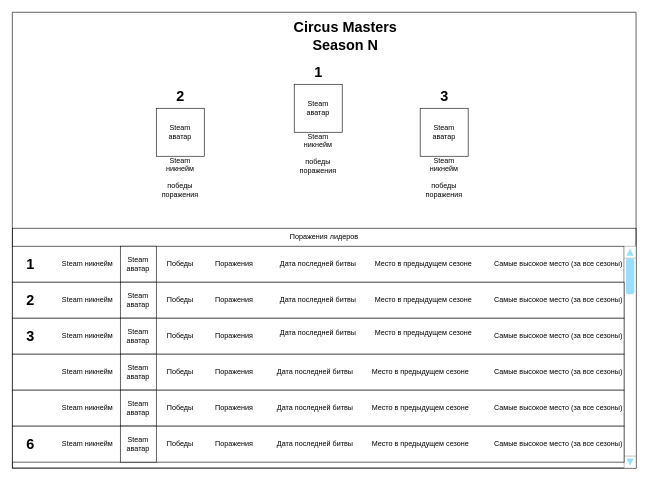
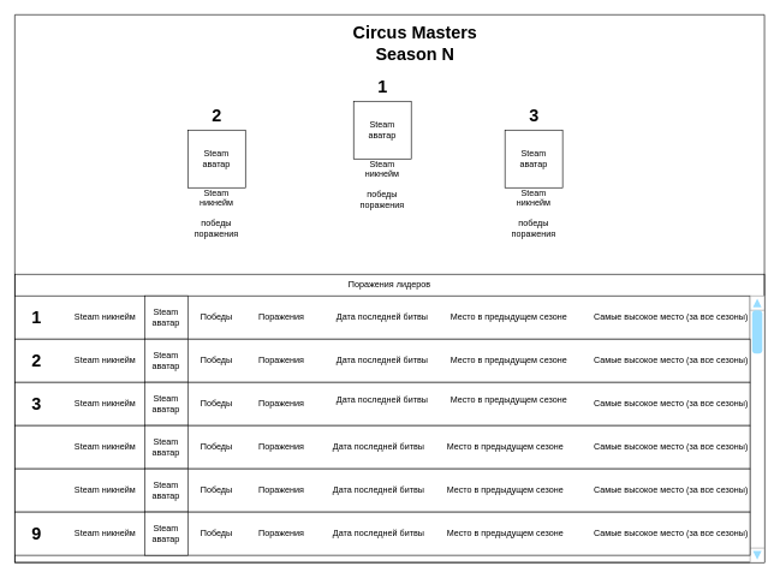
- <mxCell id="49" value="6" style="text;strokeColor=none;fillColor=none;html=1;fontSize=24;fontStyle=1;verticalAlign=middle;align=center;" vertex="1" parent="1"><mxGeometry x="20" y="710" width="60" height="60" as="geometry" /></mxCell>
+ <mxCell id="49" value="9" style="text;strokeColor=none;fillColor=none;html=1;fontSize=24;fontStyle=1;verticalAlign=middle;align=center;" vertex="1" parent="1"><mxGeometry x="20" y="710" width="60" height="60" as="geometry" /></mxCell>
